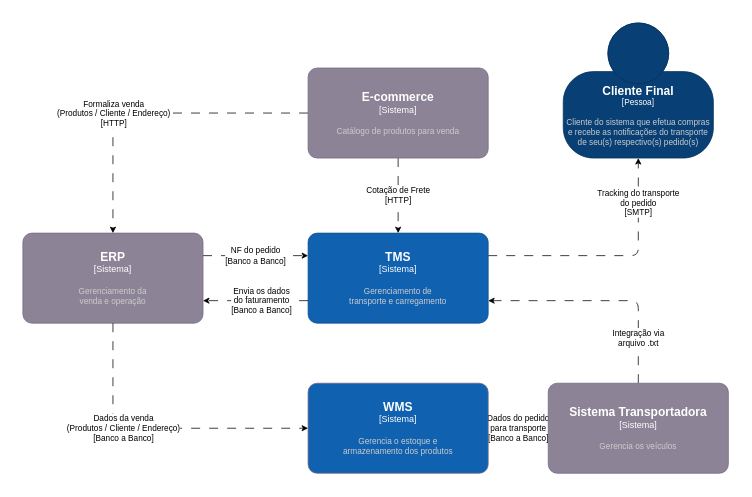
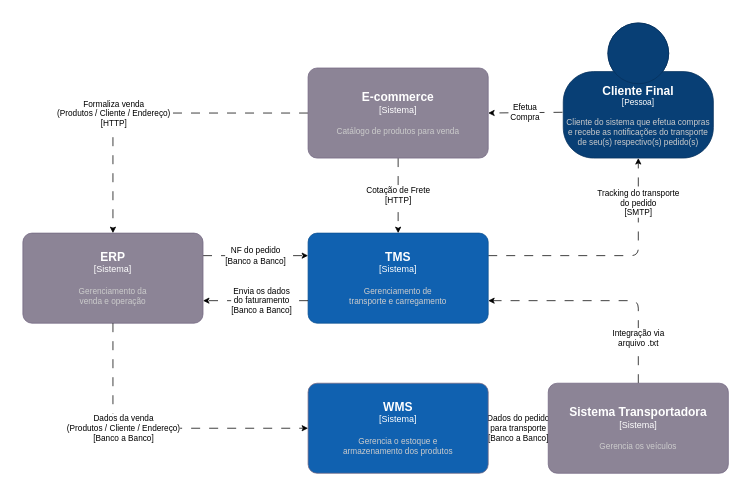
+ <mxCell id="19" value="Efetua&lt;br&gt;Compra" style="edgeStyle=none;html=1;entryX=1;entryY=0.5;entryDx=0;entryDy=0;entryPerimeter=0;dashed=1;dashPattern=12 12;exitX=-0.005;exitY=0.661;exitDx=0;exitDy=0;exitPerimeter=0;fontColor=#000000;labelBackgroundColor=#FFFFFF;strokeColor=#000000;" parent="2" source="4" target="18" edge="1"><mxGeometry relative="1" as="geometry"><mxPoint x="710" y="130" as="sourcePoint" /></mxGeometry></mxCell>
